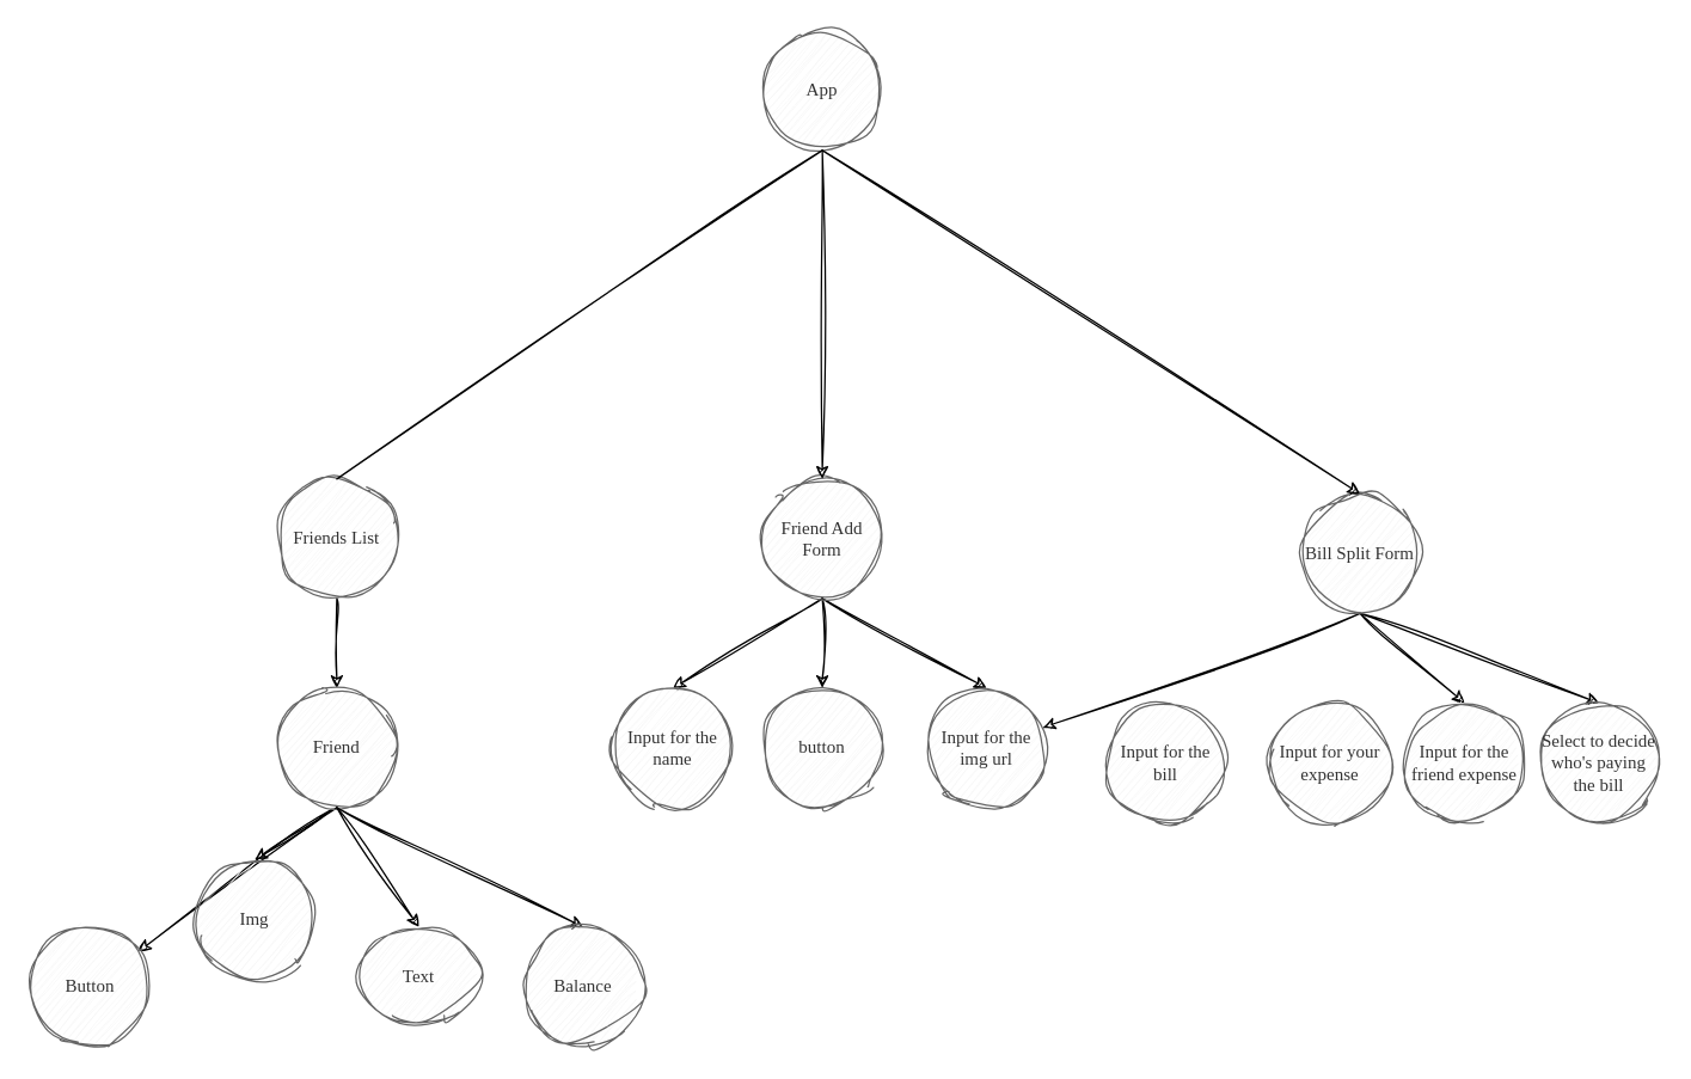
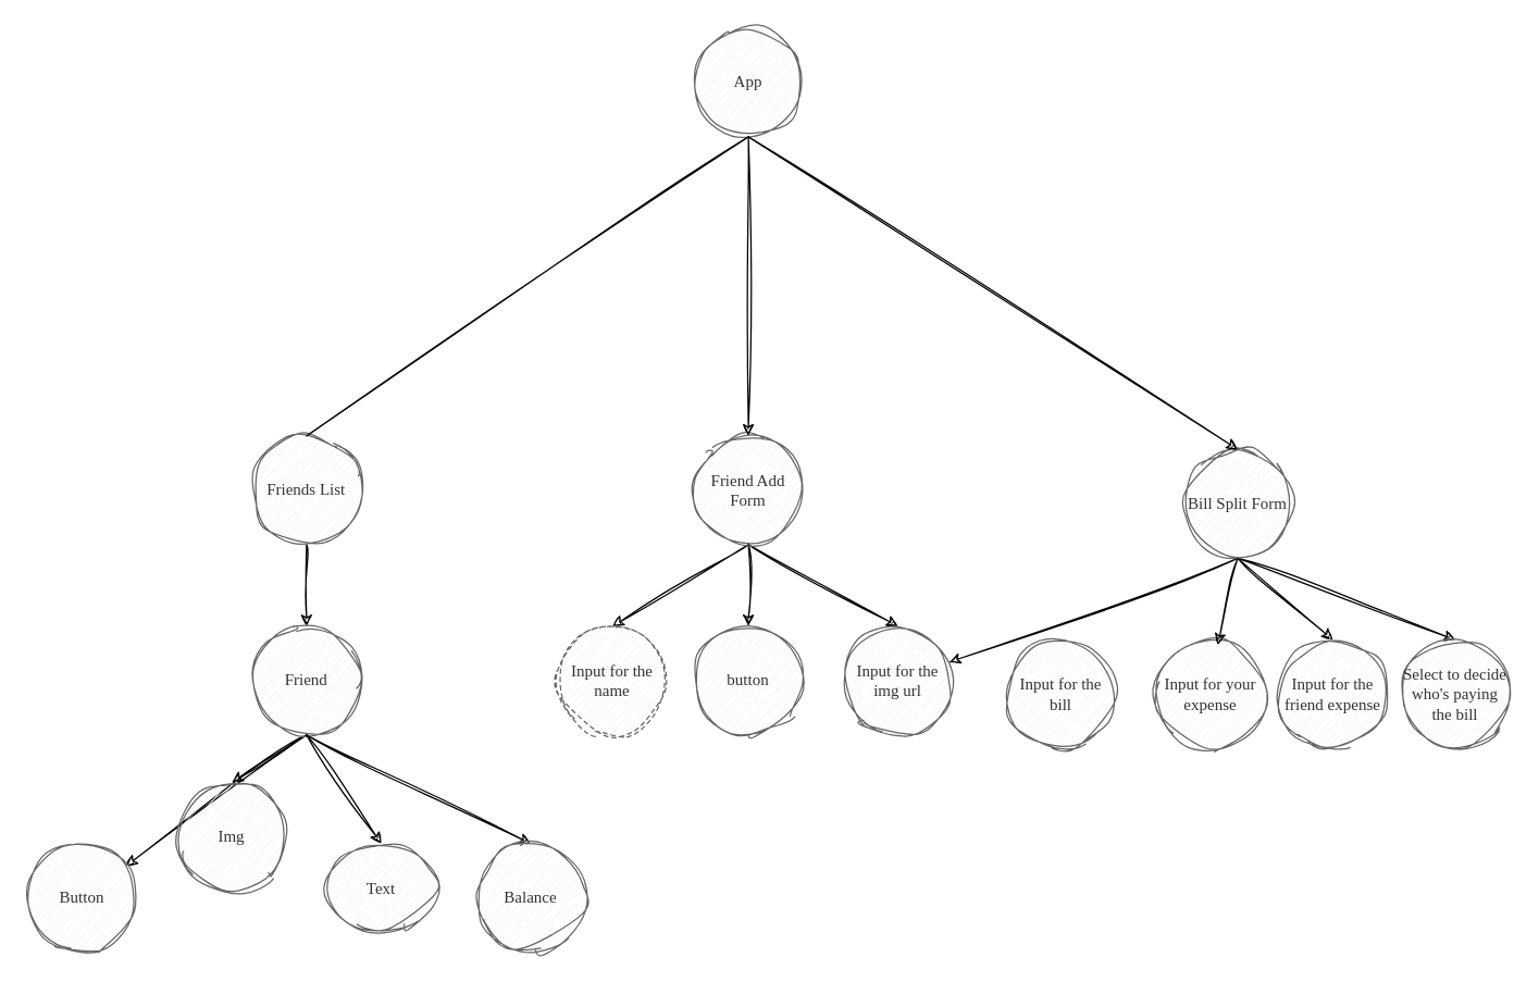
+ <mxCell id="26" style="edgeStyle=none;html=1;exitX=0.5;exitY=1;exitDx=0;exitDy=0;entryX=0.435;entryY=0.953;entryDx=0;entryDy=0;entryPerimeter=0;sketch=1;curveFitting=1;jiggle=2;" parent="1" source="14" target="25" edge="1"><mxGeometry relative="1" as="geometry" /></mxCell>
- <mxCell id="21" value="&lt;font face=&quot;Architects Daughter&quot;&gt;Input for the name&lt;/font&gt;" style="ellipse;whiteSpace=wrap;html=1;aspect=fixed;fillColor=#f5f5f5;fontColor=#333333;strokeColor=#666666;rounded=1;flipH=1;flipV=1;sketch=1;curveFitting=1;jiggle=2;" parent="1" vertex="1"><mxGeometry x="410" y="460" width="80" height="80" as="geometry" /></mxCell>
+ <mxCell id="21" value="&lt;font face=&quot;Architects Daughter&quot;&gt;Input for the name&lt;/font&gt;" style="ellipse;whiteSpace=wrap;html=1;aspect=fixed;fillColor=#f5f5f5;fontColor=#333333;strokeColor=#666666;rounded=1;flipH=1;flipV=1;sketch=1;curveFitting=1;jiggle=2;dashed=1;" parent="1" vertex="1"><mxGeometry x="410" y="460" width="80" height="80" as="geometry" /></mxCell>
